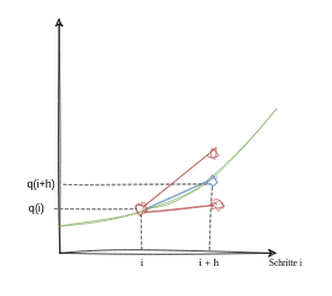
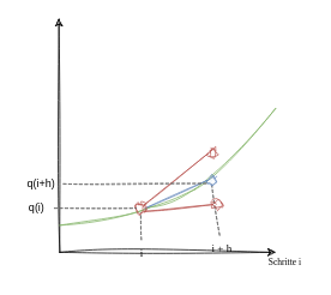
- <mxCell id="4" value="i" style="text;html=1;align=center;verticalAlign=middle;resizable=0;points=[];autosize=1;strokeColor=none;fillColor=none;fontFamily=Tahoma;" vertex="1" parent="1"><mxGeometry x="142" y="276" width="30" height="30" as="geometry" /></mxCell>
+ <mxCell id="4" value="i" style="text;html=1;align=center;verticalAlign=middle;resizable=0;points=[];autosize=1;strokeColor=none;fillColor=none;fontFamily=Tahoma;" vertex="1" parent="1"><mxGeometry x="142" y="266" width="30" height="30" as="geometry" /></mxCell>
- <mxCell id="8" value="i + h" style="text;html=1;align=center;verticalAlign=middle;resizable=0;points=[];autosize=1;strokeColor=none;fillColor=none;fontFamily=Tahoma;" vertex="1" parent="1"><mxGeometry x="206" y="276" width="50" height="30" as="geometry" /></mxCell>
+ <mxCell id="8" value="i + h" style="text;html=1;align=center;verticalAlign=middle;resizable=0;points=[];autosize=1;strokeColor=none;fillColor=none;fontFamily=Tahoma;" vertex="1" parent="1"><mxGeometry x="221" y="261" width="50" height="30" as="geometry" /></mxCell>
